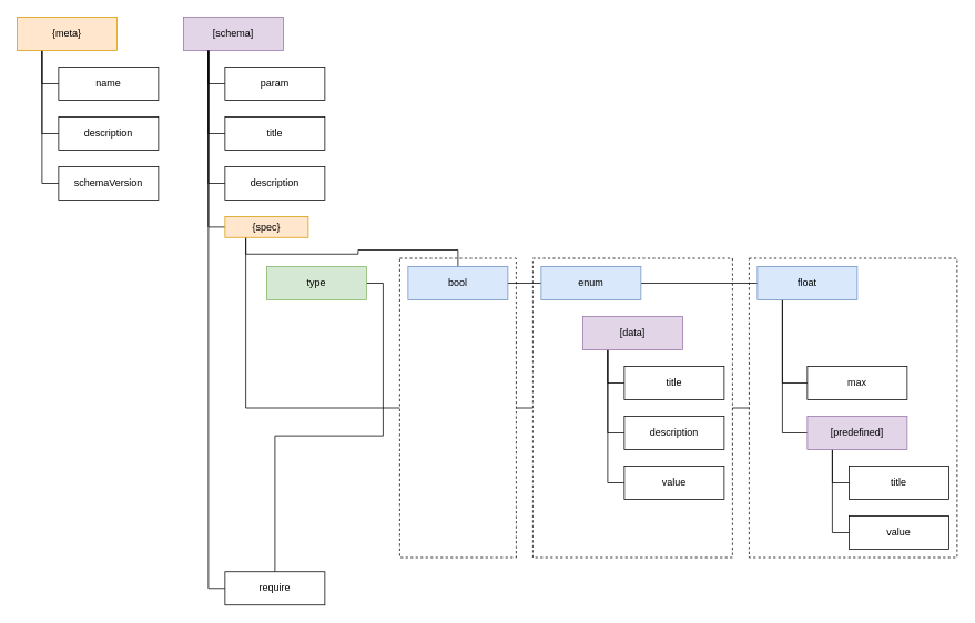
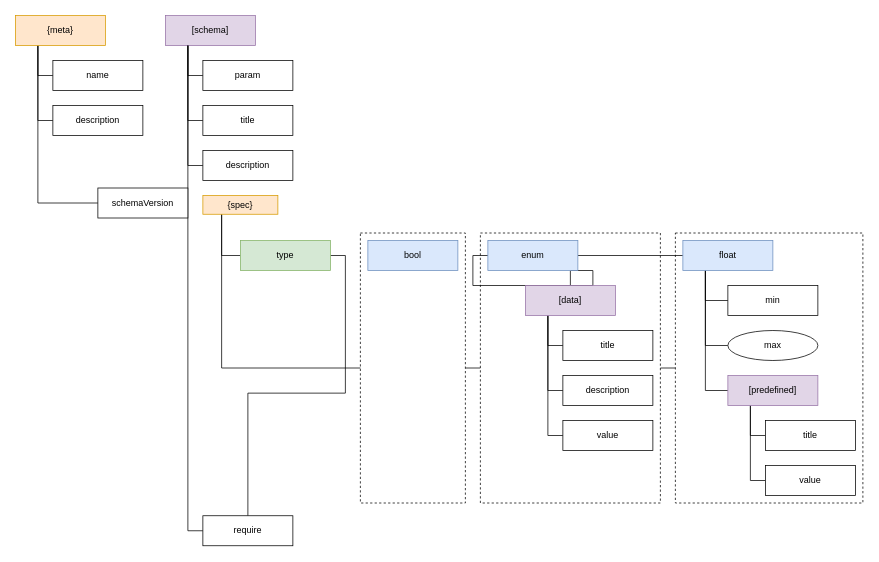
- <mxCell id="26" value="schemaVersion" style="rounded=0;whiteSpace=wrap;html=1;align=center;" vertex="1" parent="1"><mxGeometry x="70" y="200" width="120" height="40" as="geometry" /></mxCell>
+ <mxCell id="26" value="schemaVersion" style="rounded=0;whiteSpace=wrap;html=1;align=center;" vertex="1" parent="1"><mxGeometry x="130" y="250" width="120" height="40" as="geometry" /></mxCell>
- <mxCell id="15" style="edgeStyle=orthogonalEdgeStyle;rounded=0;orthogonalLoop=1;jettySize=auto;html=1;entryX=0;entryY=0.5;entryDx=0;entryDy=0;endArrow=none;endFill=0;exitX=0.25;exitY=1;exitDx=0;exitDy=0;" edge="1" parent="1" source="11" target="21"><mxGeometry relative="1" as="geometry"><mxPoint x="300" y="120" as="sourcePoint" /></mxGeometry></mxCell>
- <mxCell id="19" style="edgeStyle=orthogonalEdgeStyle;rounded=0;orthogonalLoop=1;jettySize=auto;html=1;exitX=0.25;exitY=1;exitDx=0;exitDy=0;endArrow=none;endFill=0;" edge="1" parent="1" source="21" target="30"><mxGeometry relative="1" as="geometry" /></mxCell>
+ <mxCell id="19" style="edgeStyle=orthogonalEdgeStyle;rounded=0;orthogonalLoop=1;jettySize=auto;html=1;exitX=0.25;exitY=1;exitDx=0;exitDy=0;entryX=0;entryY=0.5;entryDx=0;entryDy=0;endArrow=none;endFill=0;" edge="1" parent="1" source="21" target="23"><mxGeometry relative="1" as="geometry" /></mxCell>
- <mxCell id="27" style="edgeStyle=orthogonalEdgeStyle;rounded=0;orthogonalLoop=1;jettySize=auto;html=1;exitX=0;exitY=0.5;exitDx=0;exitDy=0;entryX=1;entryY=0.5;entryDx=0;entryDy=0;endArrow=none;endFill=0;" edge="1" parent="1" source="29" target="30"><mxGeometry relative="1" as="geometry" /></mxCell>
+ <mxCell id="27" style="edgeStyle=orthogonalEdgeStyle;rounded=0;orthogonalLoop=1;jettySize=auto;html=1;exitX=0;exitY=0.5;exitDx=0;exitDy=0;endArrow=none;endFill=0;" edge="1" parent="1" source="29" target="38"><mxGeometry relative="1" as="geometry" /></mxCell>
+ <mxCell id="31" style="edgeStyle=orthogonalEdgeStyle;rounded=0;orthogonalLoop=1;jettySize=auto;html=1;exitX=0.25;exitY=1;exitDx=0;exitDy=0;entryX=0;entryY=0.5;entryDx=0;entryDy=0;endArrow=none;endFill=0;" edge="1" parent="1" source="34" target="42"><mxGeometry relative="1" as="geometry" /></mxCell>
+ <mxCell id="42" value="min" style="rounded=0;whiteSpace=wrap;html=1;align=center;" vertex="1" parent="1"><mxGeometry x="970" y="380" width="120" height="40" as="geometry" /></mxCell>
- <mxCell id="43" value="max" style="rounded=0;whiteSpace=wrap;html=1;align=center;" vertex="1" parent="1"><mxGeometry x="970" y="440" width="120" height="40" as="geometry" /></mxCell>
+ <mxCell id="43" value="max" style="ellipse;whiteSpace=wrap;html=1;align=center;" vertex="1" parent="1"><mxGeometry x="970" y="440" width="120" height="40" as="geometry" /></mxCell>
